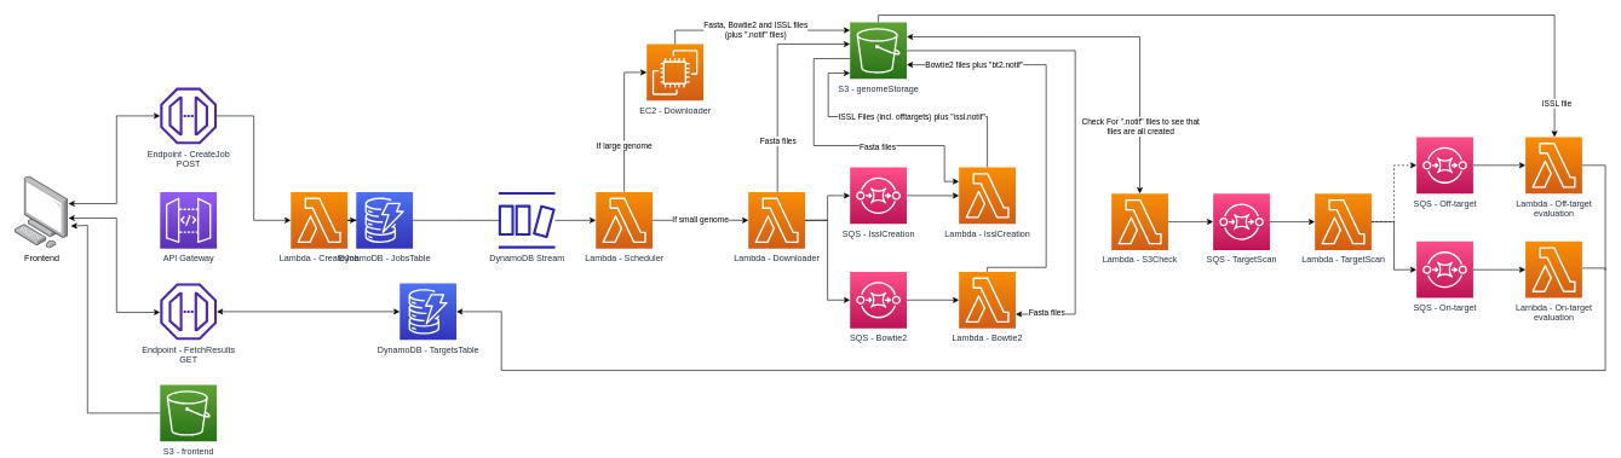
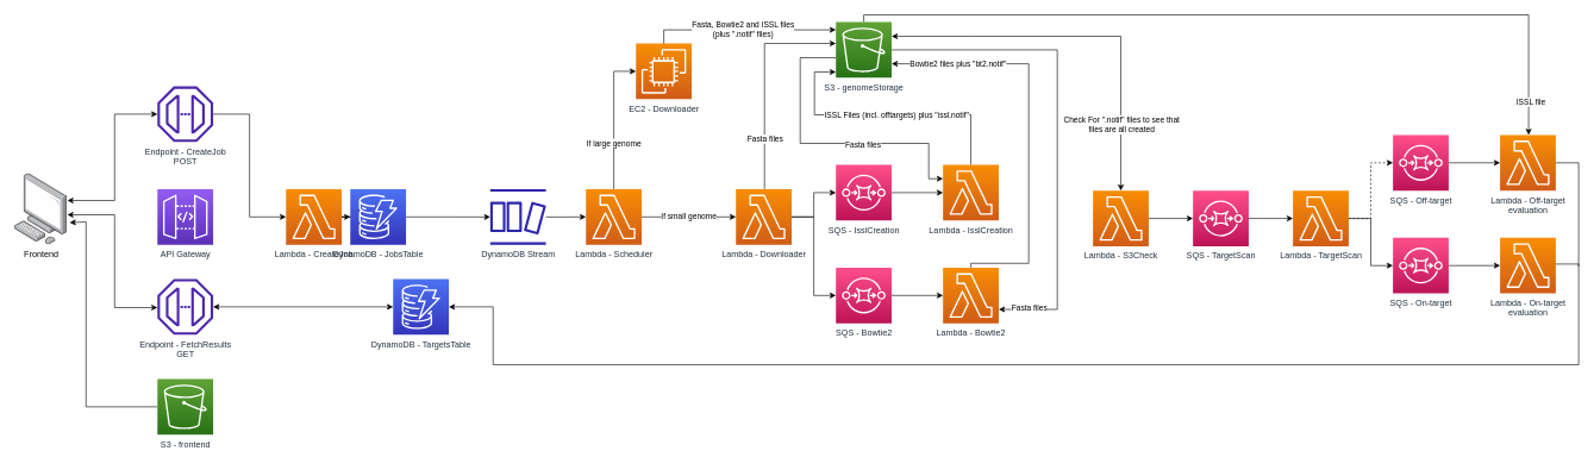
- <mxCell id="9" style="edgeStyle=orthogonalEdgeStyle;rounded=0;orthogonalLoop=1;jettySize=auto;html=1;exitX=1;exitY=0.5;exitDx=0;exitDy=0;exitPerimeter=0;startArrow=none;startFill=0;endArrow=none;endFill=1;fillColor=#FFDAA3;" parent="1" source="10" target="29" edge="1"><mxGeometry relative="1" as="geometry" /></mxCell>
+ <mxCell id="9" style="edgeStyle=orthogonalEdgeStyle;rounded=0;orthogonalLoop=1;jettySize=auto;html=1;exitX=1;exitY=0.5;exitDx=0;exitDy=0;exitPerimeter=0;startArrow=none;startFill=0;endArrow=classic;endFill=1;fillColor=#FFDAA3;" parent="1" source="10" target="29" edge="1"><mxGeometry relative="1" as="geometry" /></mxCell>
